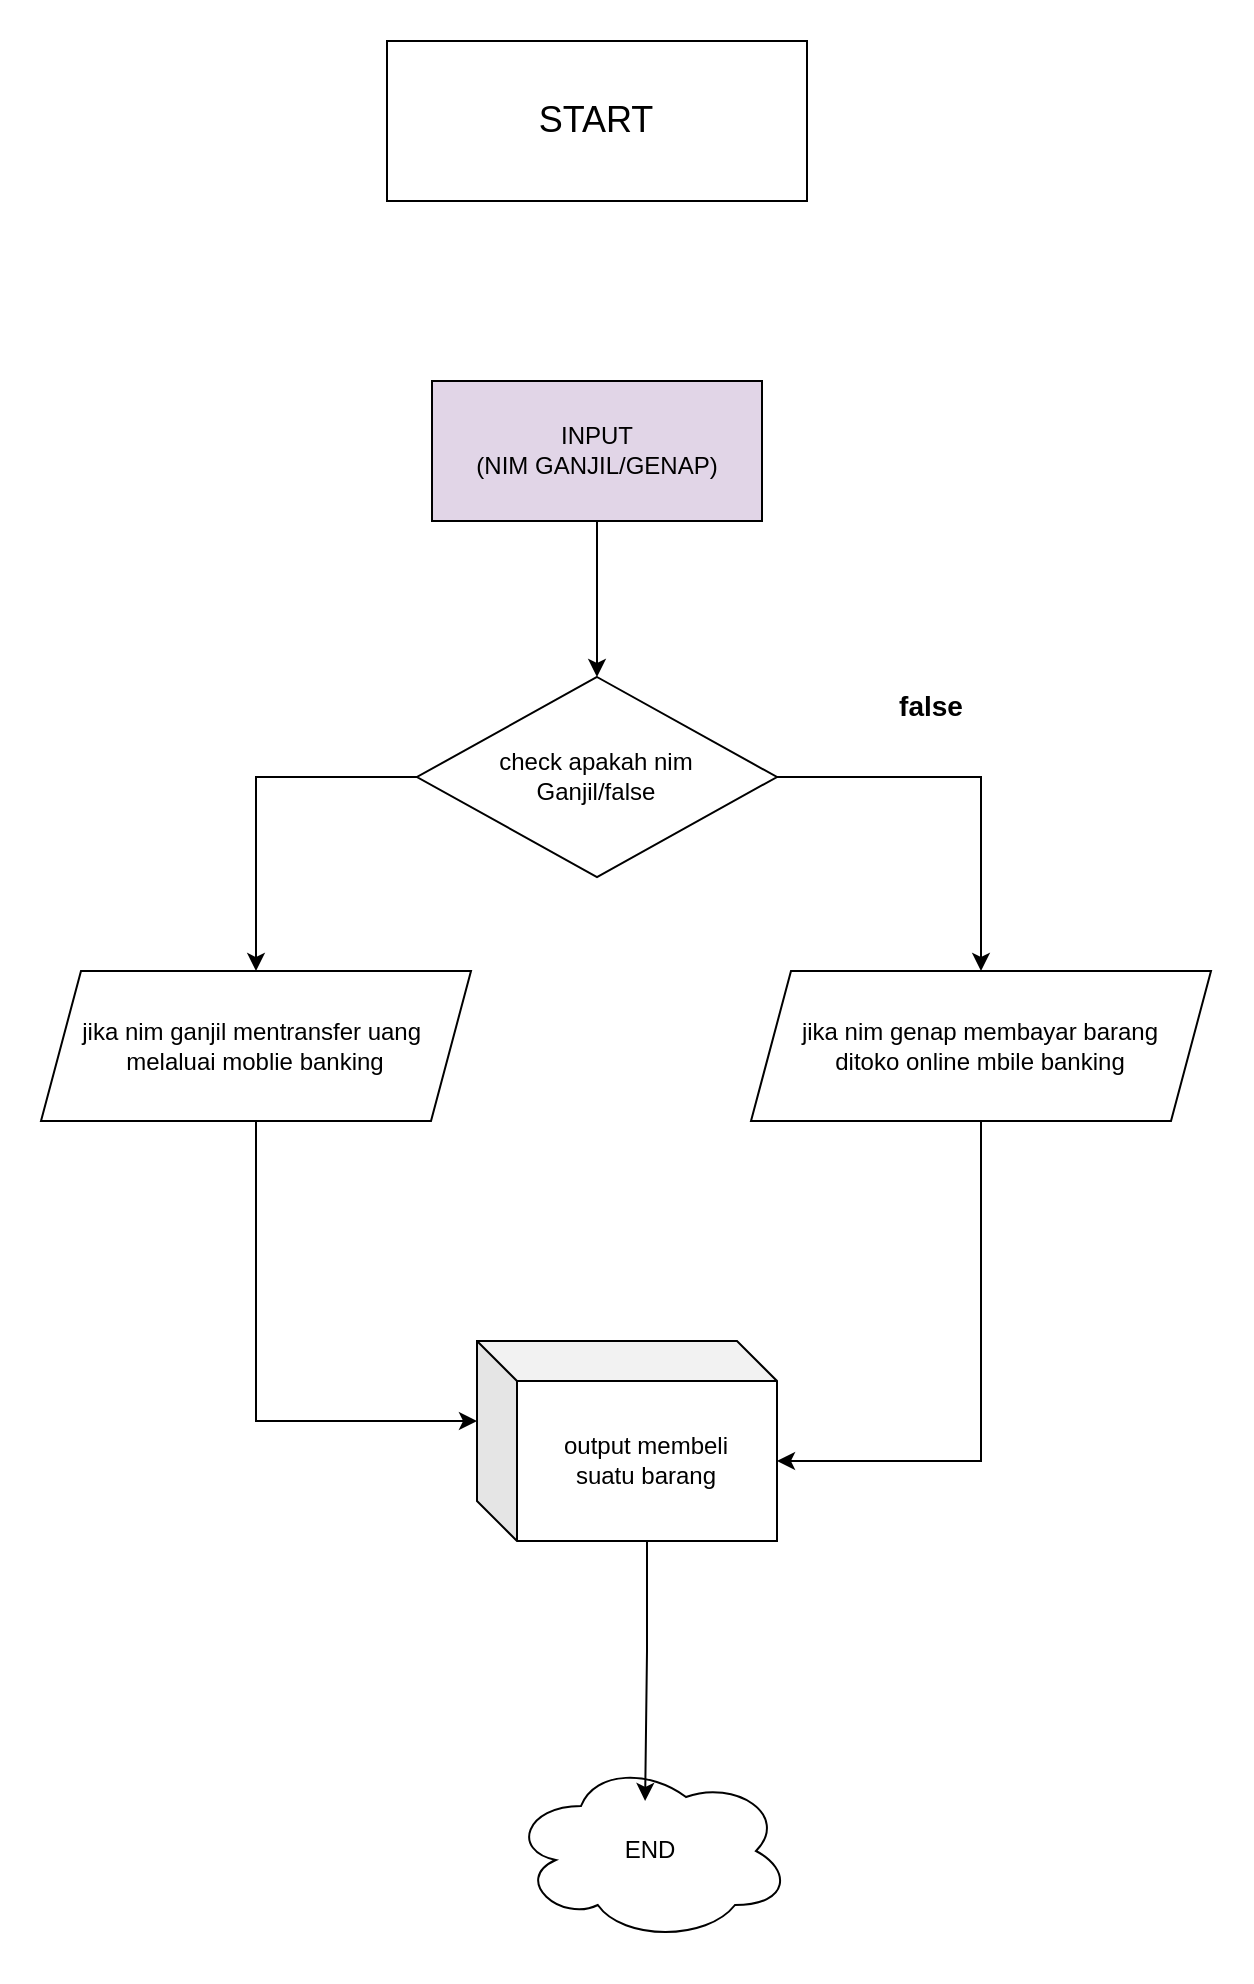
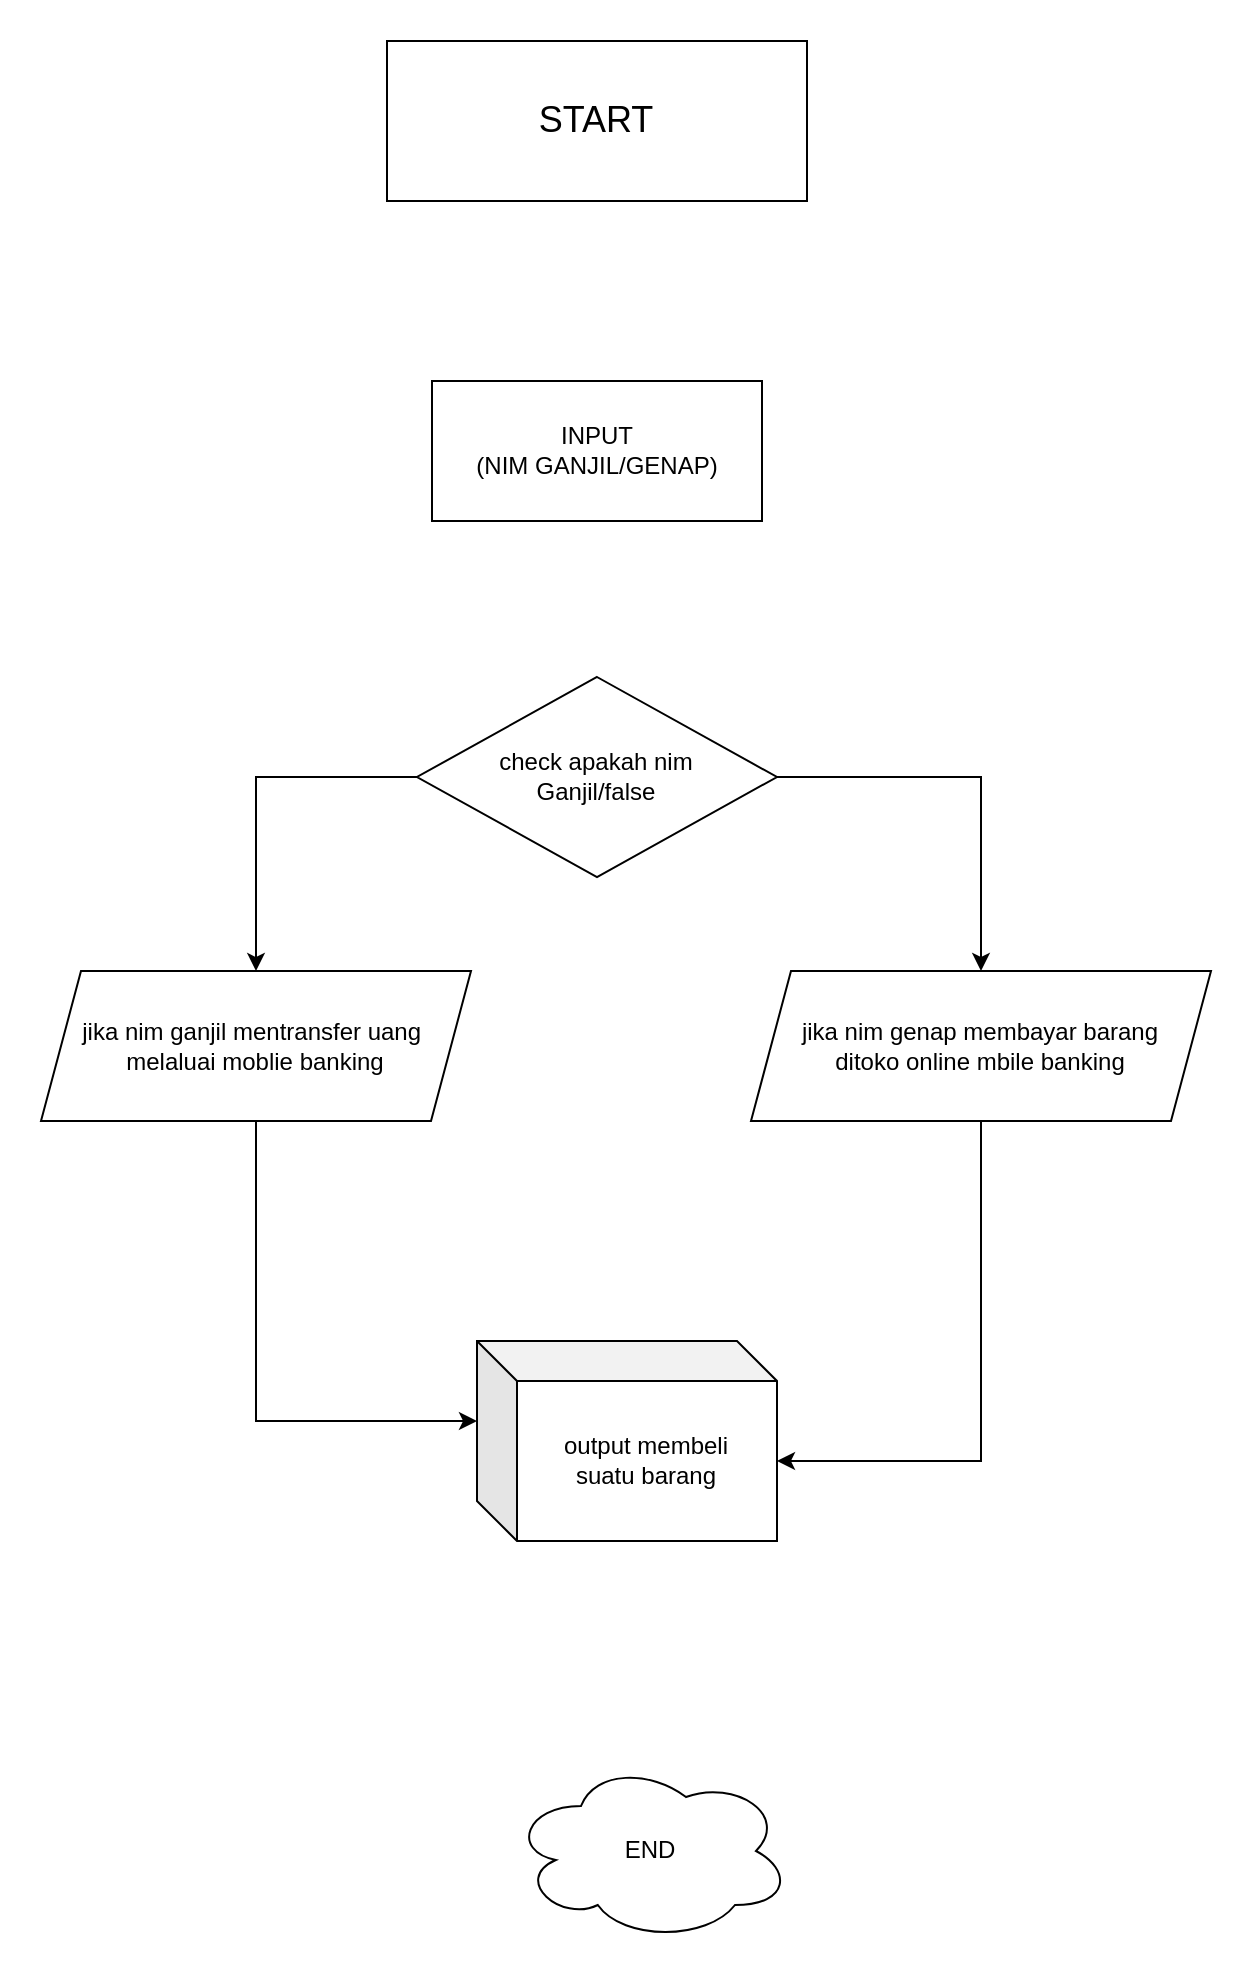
- <mxCell id="4" value="INPUT&lt;br&gt;(NIM GANJIL/GENAP)" style="rounded=0;whiteSpace=wrap;html=1;fillColor=#e1d5e7;" vertex="1" parent="1"><mxGeometry x="215.5" y="190" width="165" height="70" as="geometry" /></mxCell>
+ <mxCell id="4" value="INPUT&lt;br&gt;(NIM GANJIL/GENAP)" style="rounded=0;whiteSpace=wrap;html=1;" vertex="1" parent="1"><mxGeometry x="215.5" y="190" width="165" height="70" as="geometry" /></mxCell>
- <mxCell id="3" style="edgeStyle=orthogonalEdgeStyle;rounded=0;orthogonalLoop=1;jettySize=auto;html=1;exitX=0.5;exitY=1;exitDx=0;exitDy=0;" edge="1" parent="1" source="4" target="7"><mxGeometry relative="1" as="geometry" /></mxCell>
- <mxCell id="12" value="&lt;b&gt;&lt;font style=&quot;font-size: 14px;&quot;&gt;false&lt;/font&gt;&lt;/b&gt;" style="text;html=1;align=center;verticalAlign=middle;resizable=0;points=[];autosize=1;strokeColor=none;fillColor=none;" vertex="1" parent="1"><mxGeometry x="435" y="338" width="60" height="30" as="geometry" /></mxCell>
- <mxCell id="13" style="edgeStyle=orthogonalEdgeStyle;rounded=0;orthogonalLoop=1;jettySize=auto;html=1;exitX=0;exitY=0;exitDx=85;exitDy=100;exitPerimeter=0;entryX=0.479;entryY=0.222;entryDx=0;entryDy=0;entryPerimeter=0;" edge="1" parent="1" source="10" target="11"><mxGeometry relative="1" as="geometry" /></mxCell>
